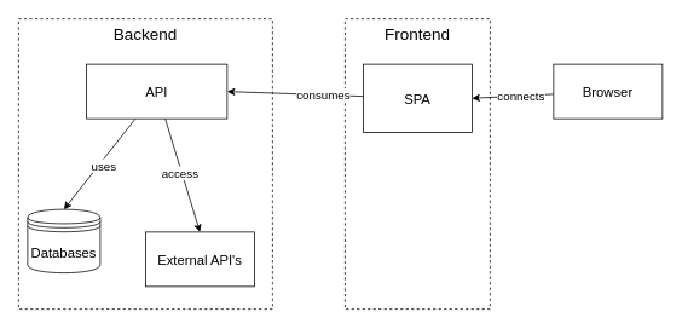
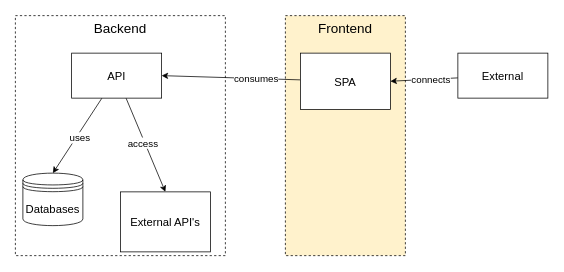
- <mxCell id="8" value="API" style="rounded=0;whiteSpace=wrap;html=1;fontSize=15;" vertex="1" parent="1"><mxGeometry x="95" y="70" width="155" height="60" as="geometry" /></mxCell>
+ <mxCell id="8" value="API" style="rounded=0;whiteSpace=wrap;html=1;fontSize=15;" vertex="1" parent="1"><mxGeometry x="95" y="70" width="120" height="60" as="geometry" /></mxCell>
- <mxCell id="14" value="Browser" style="rounded=0;whiteSpace=wrap;html=1;fontSize=15;" vertex="1" parent="1"><mxGeometry x="610" y="70" width="120" height="60" as="geometry" /></mxCell>
+ <mxCell id="14" value="External" style="rounded=0;whiteSpace=wrap;html=1;fontSize=15;" vertex="1" parent="1"><mxGeometry x="610" y="70" width="120" height="60" as="geometry" /></mxCell>
- <mxCell id="2" value="Frontend" style="rounded=0;whiteSpace=wrap;html=1;dashed=1;align=center;verticalAlign=top;fontSize=18;" vertex="1" parent="1"><mxGeometry x="380" y="20" width="160" height="320" as="geometry" /></mxCell>
+ <mxCell id="2" value="Frontend" style="rounded=0;whiteSpace=wrap;html=1;dashed=1;align=center;verticalAlign=top;fontSize=18;fillColor=#fff2cc;" vertex="1" parent="1"><mxGeometry x="380" y="20" width="160" height="320" as="geometry" /></mxCell>
- <mxCell id="16" value="External API's" style="rounded=0;whiteSpace=wrap;html=1;fontSize=15;" vertex="1" parent="1"><mxGeometry x="160" y="255" width="120" height="60" as="geometry" /></mxCell>
+ <mxCell id="16" value="External API's" style="rounded=0;whiteSpace=wrap;html=1;fontSize=15;" vertex="1" parent="1"><mxGeometry x="160" y="255" width="120" height="80" as="geometry" /></mxCell>
